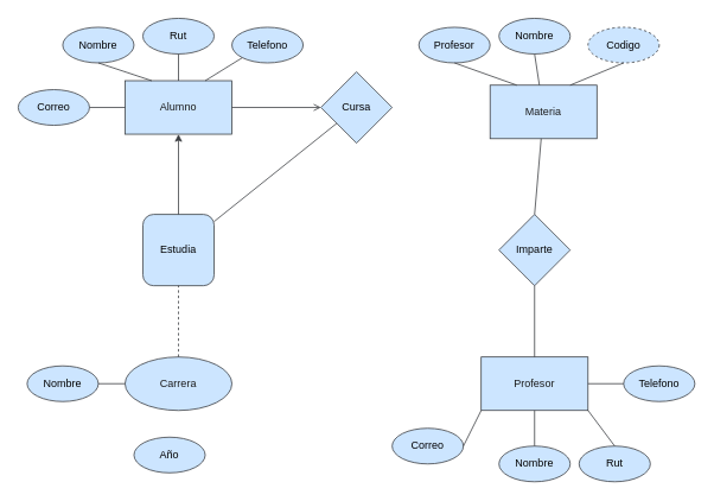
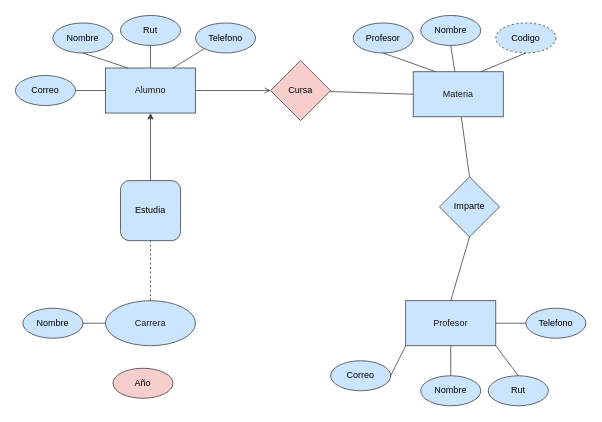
- <mxCell id="12" value="&lt;font color=&quot;#000000&quot;&gt;Cursa&lt;/font&gt;" style="rhombus;whiteSpace=wrap;html=1;fillColor=#cce5ff;strokeColor=#36393d;" vertex="1" parent="1"><mxGeometry x="360" y="80" width="80" height="80" as="geometry" /></mxCell>
+ <mxCell id="12" value="&lt;font color=&quot;#000000&quot;&gt;Cursa&lt;/font&gt;" style="rhombus;whiteSpace=wrap;html=1;fillColor=#f8cecc;strokeColor=#36393d;" vertex="1" parent="1"><mxGeometry x="360" y="80" width="80" height="80" as="geometry" /></mxCell>
- <mxCell id="14" value="" style="endArrow=none;html=1;fontColor=#000000;fillColor=#cce5ff;strokeColor=#36393d;" edge="1" parent="1" source="12" target="9"><mxGeometry width="50" height="50" relative="1" as="geometry"><mxPoint x="430" y="170" as="sourcePoint" /><mxPoint x="510" y="180" as="targetPoint" /></mxGeometry></mxCell>
+ <mxCell id="14" value="" style="endArrow=none;html=1;fontColor=#000000;entryX=0;entryY=0.5;entryDx=0;entryDy=0;fillColor=#cce5ff;strokeColor=#36393d;" edge="1" parent="1" source="12" target="4"><mxGeometry width="50" height="50" relative="1" as="geometry"><mxPoint x="430" y="170" as="sourcePoint" /><mxPoint x="510" y="180" as="targetPoint" /></mxGeometry></mxCell>
- <mxCell id="6" value="&lt;font color=&quot;#000000&quot;&gt;Imparte&lt;/font&gt;" style="rhombus;whiteSpace=wrap;html=1;fillColor=#cce5ff;strokeColor=#36393d;" vertex="1" parent="1"><mxGeometry x="560" y="240" width="80" height="80" as="geometry" /></mxCell>
+ <mxCell id="6" value="&lt;font color=&quot;#000000&quot;&gt;Imparte&lt;/font&gt;" style="rhombus;whiteSpace=wrap;html=1;fillColor=#cce5ff;strokeColor=#36393d;" vertex="1" parent="1"><mxGeometry x="585" y="235" width="80" height="80" as="geometry" /></mxCell>
- <mxCell id="29" value="&lt;font color=&quot;#000000&quot;&gt;Año&lt;/font&gt;" style="ellipse;whiteSpace=wrap;html=1;fillColor=#cce5ff;strokeColor=#36393d;" vertex="1" parent="1"><mxGeometry x="150" y="490" width="80" height="40" as="geometry" /></mxCell>
+ <mxCell id="29" value="&lt;font color=&quot;#000000&quot;&gt;Año&lt;/font&gt;" style="ellipse;whiteSpace=wrap;html=1;fillColor=#f8cecc;strokeColor=#36393d;" vertex="1" parent="1"><mxGeometry x="150" y="490" width="80" height="40" as="geometry" /></mxCell>
